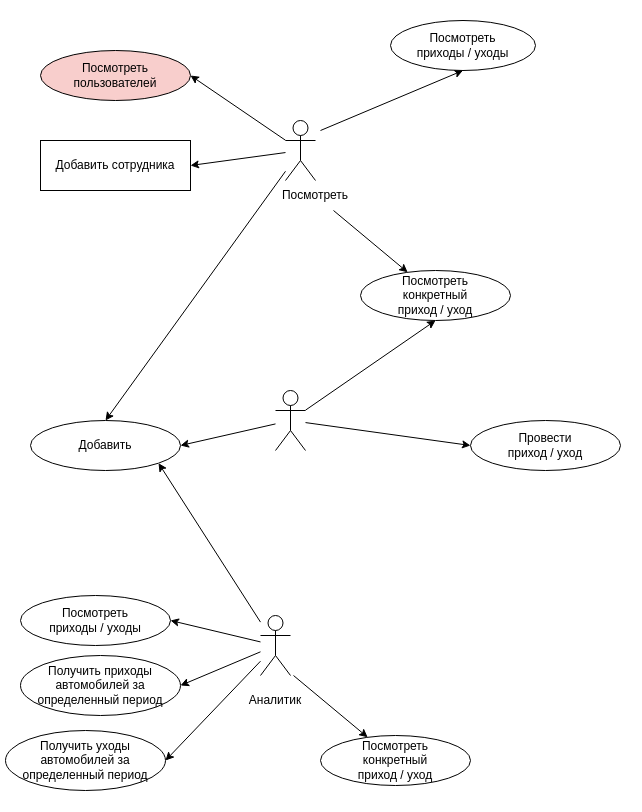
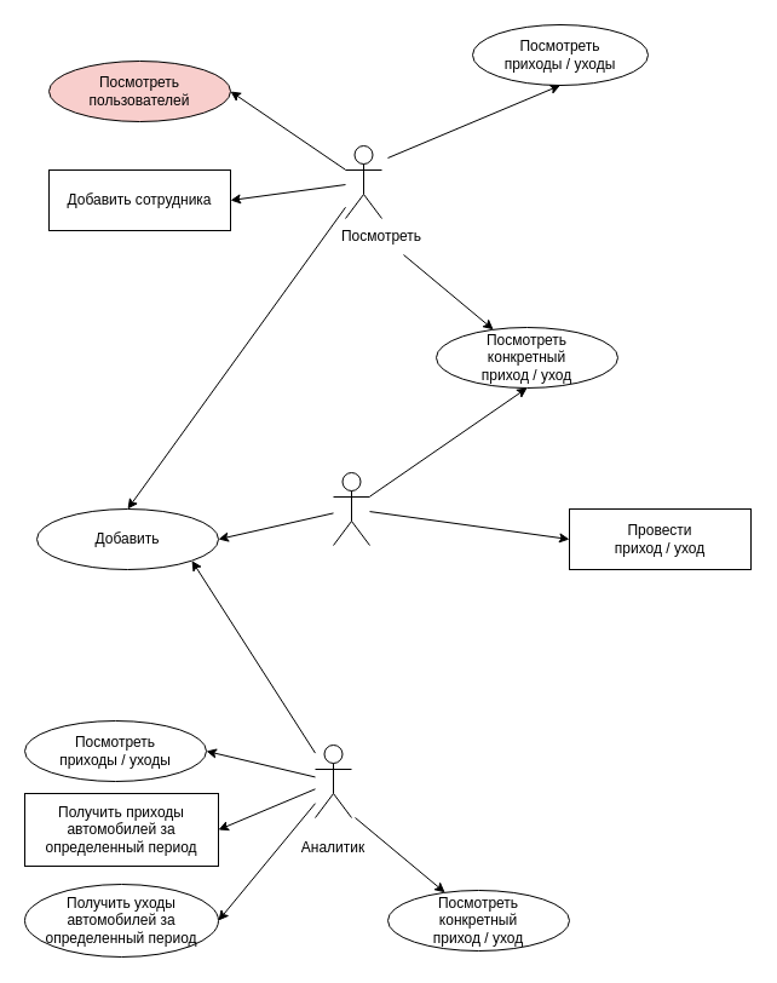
- <mxCell id="16" value="Провести&lt;br&gt;приход / уход" style="ellipse;whiteSpace=wrap;html=1;align=center;" parent="1" vertex="1"><mxGeometry x="470" y="420" width="150" height="50" as="geometry" /></mxCell>
+ <mxCell id="16" value="Провести&lt;br&gt;приход / уход" style="whiteSpace=wrap;html=1;align=center;rounded=0;" parent="1" vertex="1"><mxGeometry x="470" y="420" width="150" height="50" as="geometry" /></mxCell>
- <mxCell id="20" value="Получить приходы&lt;br&gt;автомобилей за&lt;br&gt;определенный период" style="ellipse;whiteSpace=wrap;html=1;align=center;" parent="1" vertex="1"><mxGeometry y="655" width="160" height="60" as="geometry" x="20" /></mxCell>
+ <mxCell id="20" value="Получить приходы&lt;br&gt;автомобилей за&lt;br&gt;определенный период" style="whiteSpace=wrap;html=1;align=center;rounded=0;" parent="1" vertex="1"><mxGeometry y="655" width="160" height="60" as="geometry" x="20" /></mxCell>
- <mxCell id="21" value="Получить&amp;nbsp;уходы&lt;br&gt;автомобилей за&lt;br&gt;определенный период" style="ellipse;whiteSpace=wrap;html=1;align=center;" parent="1" vertex="1"><mxGeometry x="5" y="730" width="160" height="60" as="geometry" /></mxCell>
+ <mxCell id="21" value="Получить&amp;nbsp;уходы&lt;br&gt;автомобилей за&lt;br&gt;определенный период" style="ellipse;whiteSpace=wrap;html=1;align=center;" parent="1" vertex="1"><mxGeometry y="730" width="160" height="60" as="geometry" x="20" /></mxCell>
